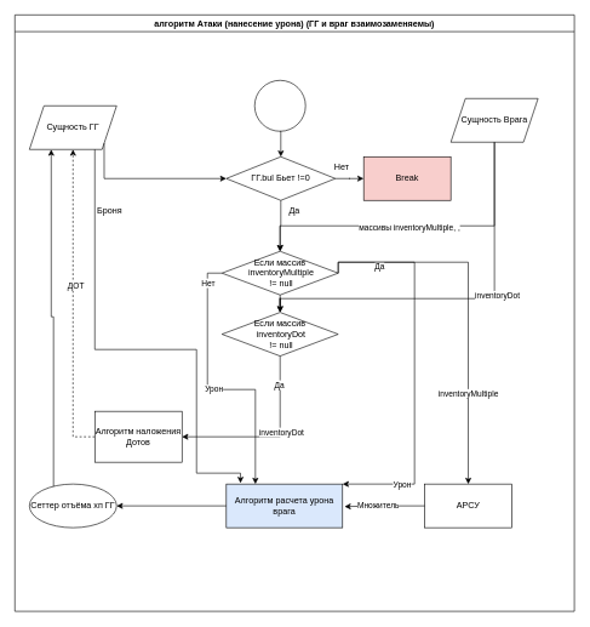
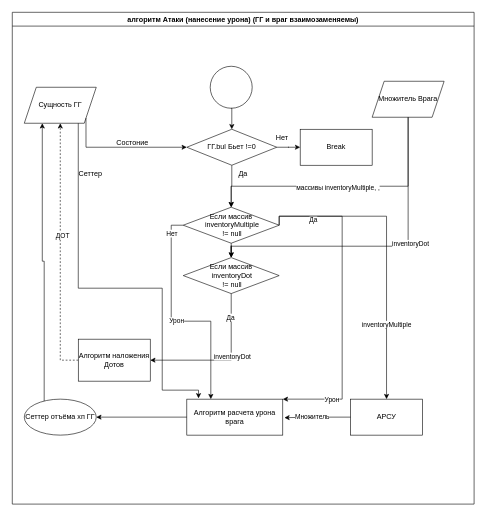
- <mxCell id="35" value="Сущность Врага" style="shape=parallelogram;perimeter=parallelogramPerimeter;whiteSpace=wrap;html=1;fixedSize=1;container=0;" vertex="1" parent="3"><mxGeometry x="600" y="115" width="120" height="60" as="geometry" /></mxCell>
+ <mxCell id="35" value="Множитель Врага" style="shape=parallelogram;perimeter=parallelogramPerimeter;whiteSpace=wrap;html=1;fixedSize=1;container=0;" vertex="1" parent="3"><mxGeometry x="600" y="115" width="120" height="60" as="geometry" /></mxCell>
+ <mxCell id="13" value="Состоние" style="text;html=1;align=center;verticalAlign=middle;resizable=0;points=[];autosize=1;strokeColor=none;fillColor=none;container=0;" vertex="1" parent="3"><mxGeometry x="160" y="203" width="80" height="30" as="geometry" /></mxCell>
- <mxCell id="36" value="Break" style="rounded=0;whiteSpace=wrap;html=1;container=0;fillColor=#f8cecc;" vertex="1" parent="3"><mxGeometry x="480" y="194.999" width="120" height="60" as="geometry" /></mxCell>
+ <mxCell id="36" value="Break" style="rounded=0;whiteSpace=wrap;html=1;container=0;" vertex="1" parent="3"><mxGeometry x="480" y="194.999" width="120" height="60" as="geometry" /></mxCell>
- <mxCell id="12" value="Броня" style="text;html=1;align=center;verticalAlign=middle;resizable=0;points=[];autosize=1;strokeColor=none;fillColor=none;container=0;" vertex="1" parent="3"><mxGeometry x="100" y="255" width="60" height="30" as="geometry" /></mxCell>
+ <mxCell id="12" value="Сеттер" style="text;html=1;align=center;verticalAlign=middle;resizable=0;points=[];autosize=1;strokeColor=none;fillColor=none;container=0;" vertex="1" parent="3"><mxGeometry x="100" y="255" width="60" height="30" as="geometry" /></mxCell>
- <mxCell id="15" value="Алгоритм расчета урона врага" style="rounded=0;whiteSpace=wrap;html=1;container=0;fillColor=#dae8fc;" vertex="1" parent="3"><mxGeometry x="291" y="645" width="160" height="60" as="geometry" /></mxCell>
+ <mxCell id="15" value="Алгоритм расчета урона врага" style="rounded=0;whiteSpace=wrap;html=1;container=0;" vertex="1" parent="3"><mxGeometry x="291" y="645" width="160" height="60" as="geometry" /></mxCell>
